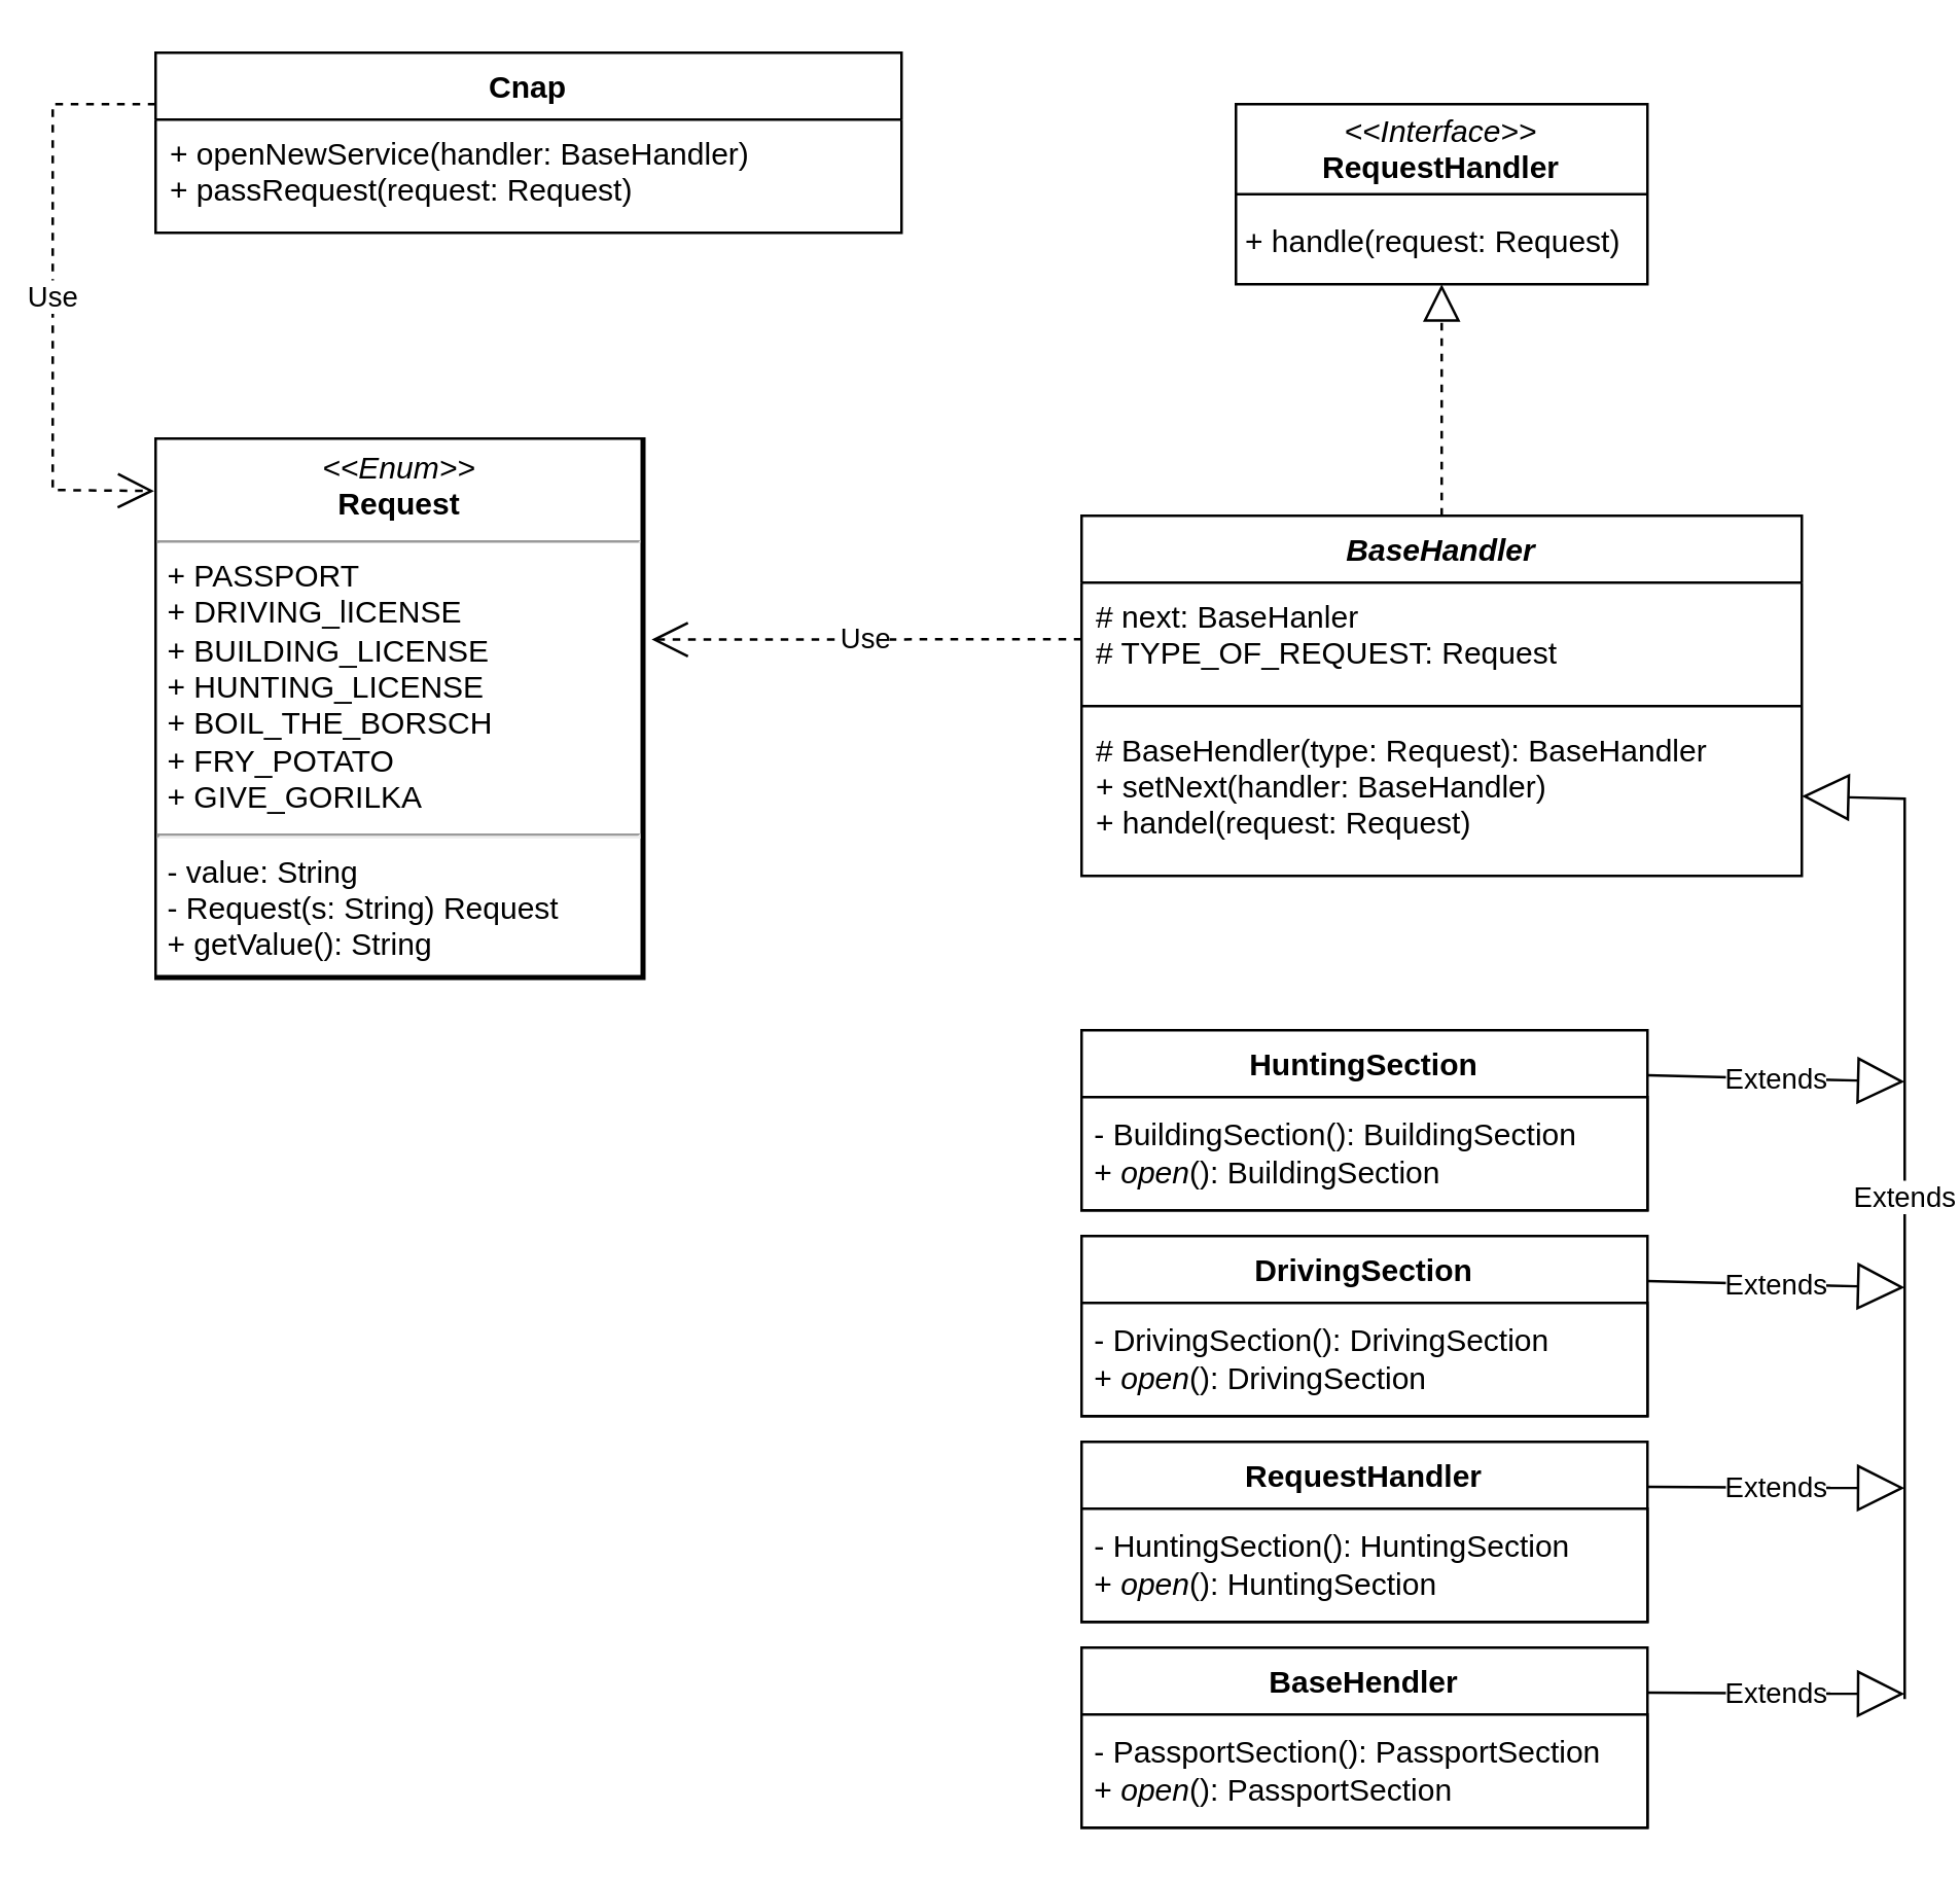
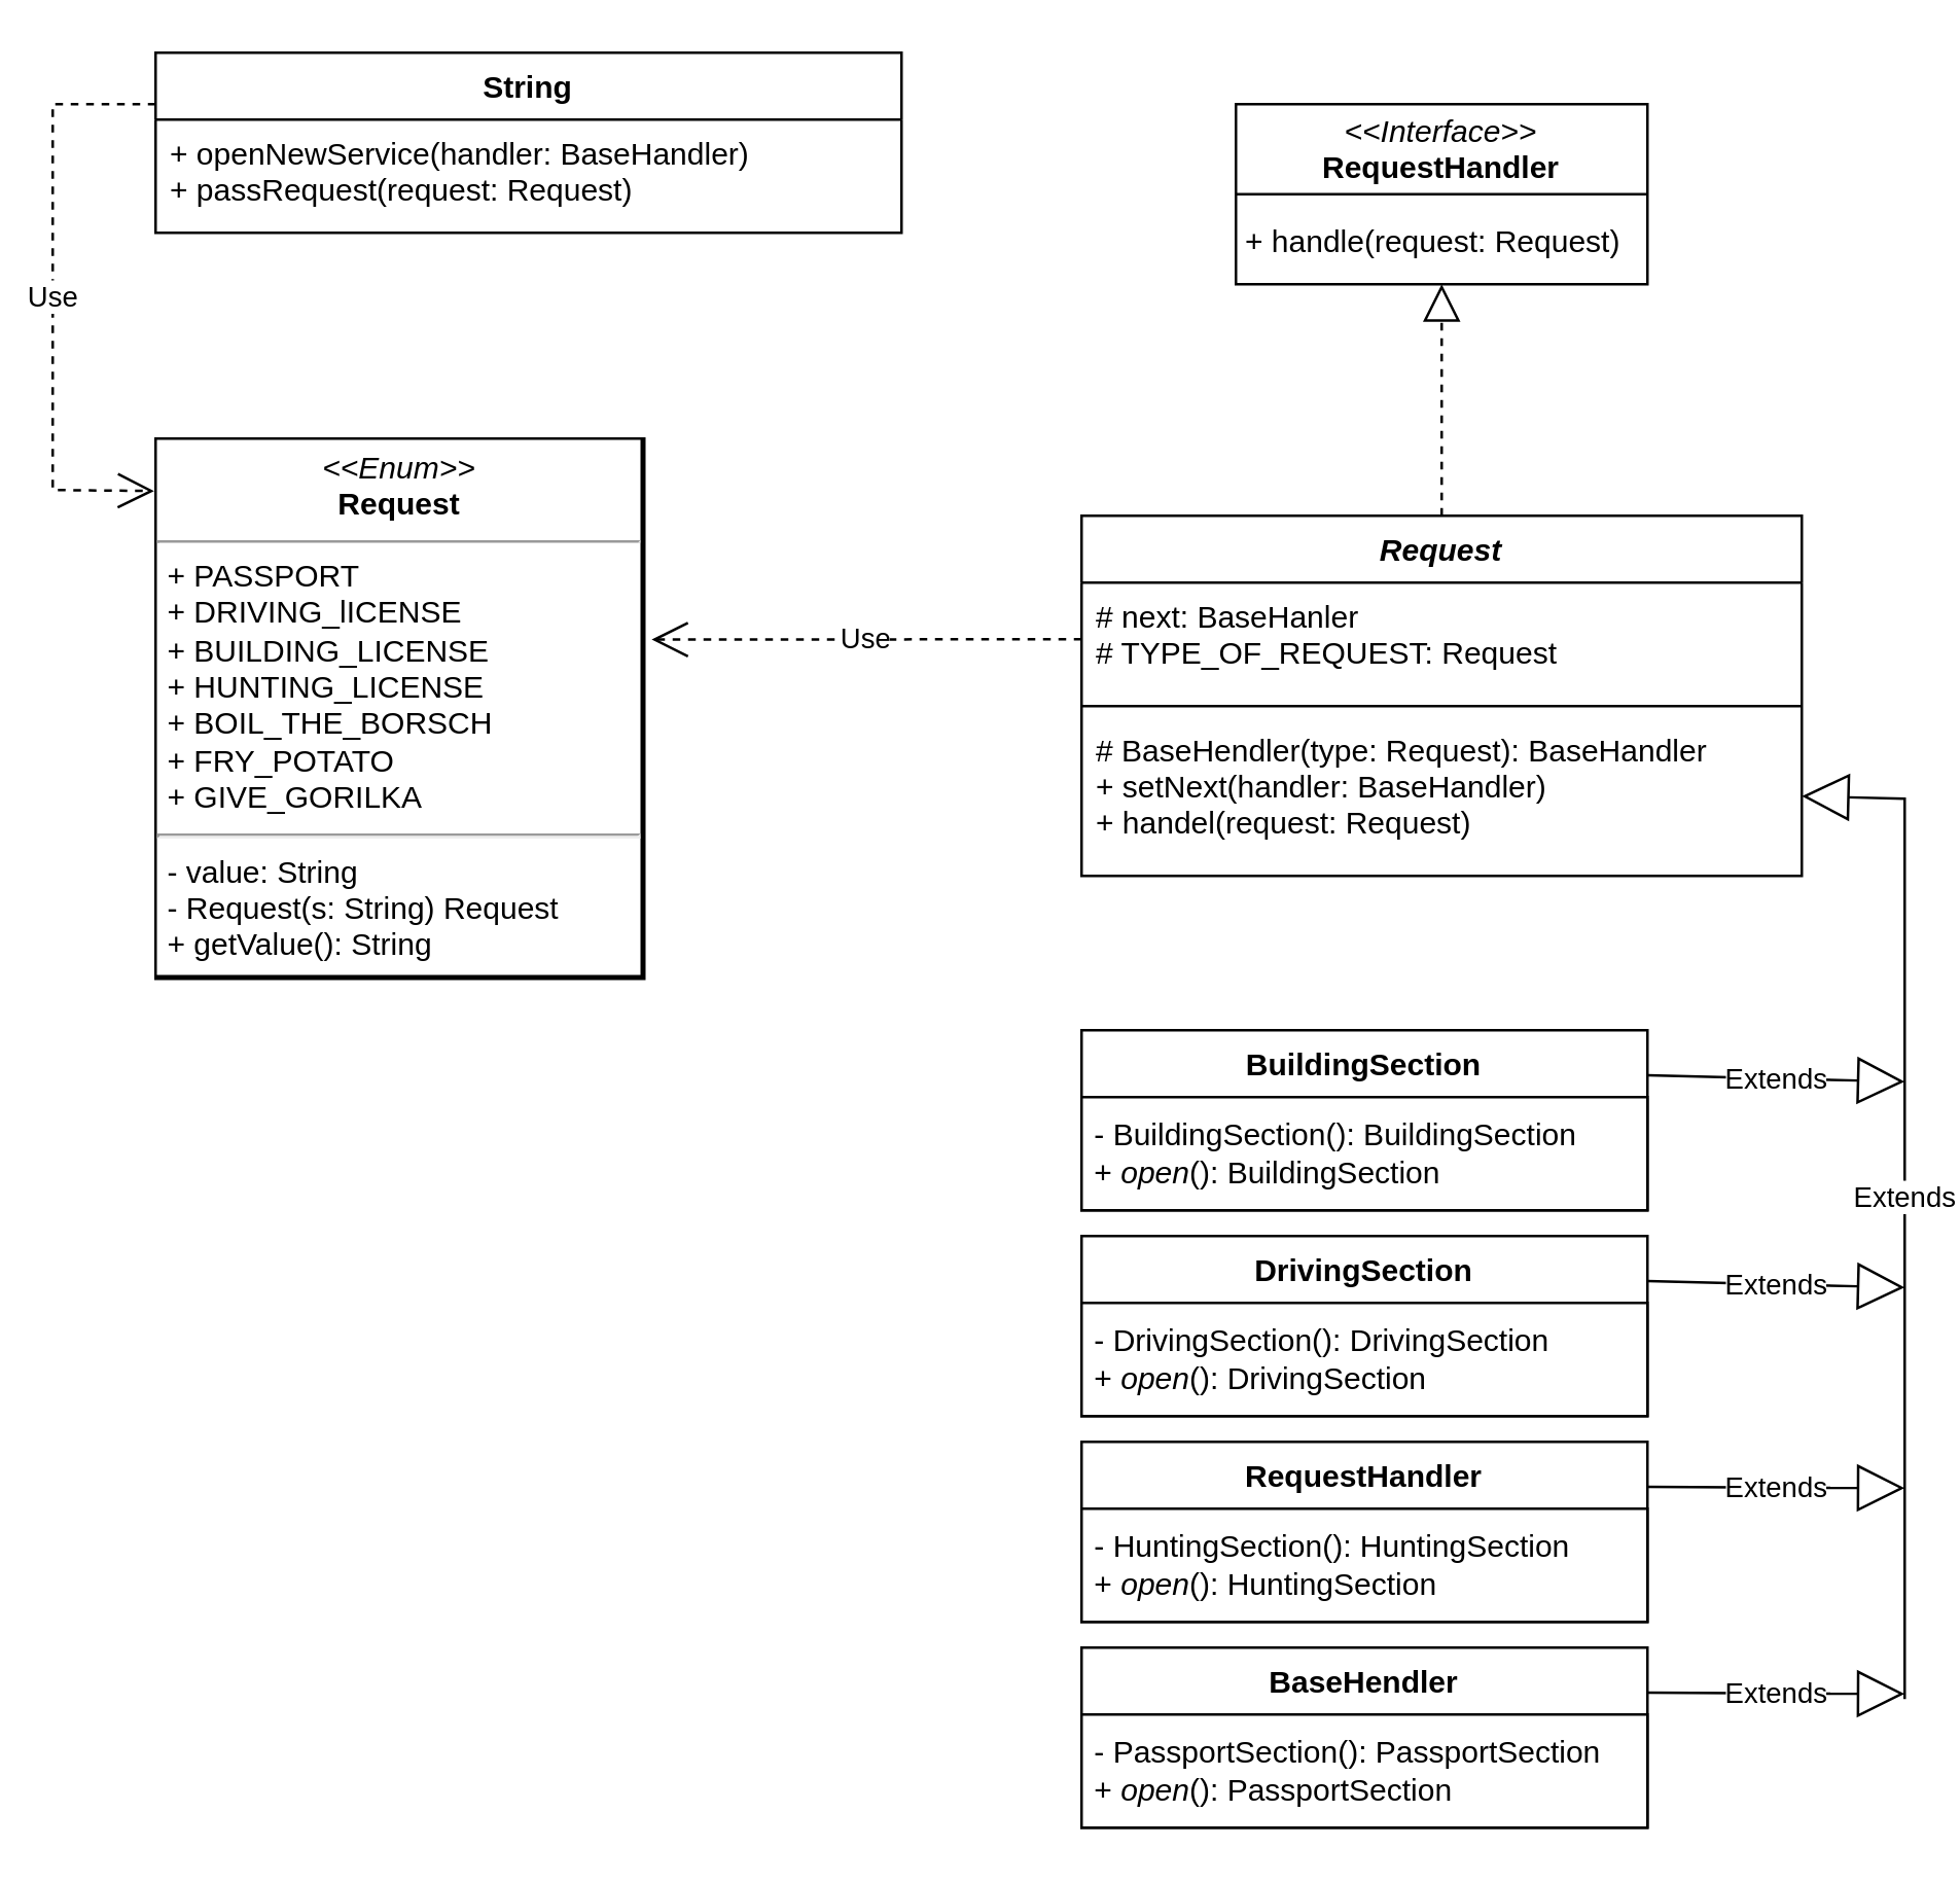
- <mxCell id="22" value="Cnap" style="swimlane;fontStyle=1;align=center;verticalAlign=top;childLayout=stackLayout;horizontal=1;startSize=26;horizontalStack=0;resizeParent=1;resizeParentMax=0;resizeLast=0;collapsible=1;marginBottom=0;labelBackgroundColor=default;labelBorderColor=none;fontColor=default;html=0;" vertex="1" parent="1"><mxGeometry x="60" y="20" width="290" height="70" as="geometry" /></mxCell>
+ <mxCell id="22" value="String" style="swimlane;fontStyle=1;align=center;verticalAlign=top;childLayout=stackLayout;horizontal=1;startSize=26;horizontalStack=0;resizeParent=1;resizeParentMax=0;resizeLast=0;collapsible=1;marginBottom=0;labelBackgroundColor=default;labelBorderColor=none;fontColor=default;html=0;" vertex="1" parent="1"><mxGeometry x="60" y="20" width="290" height="70" as="geometry" /></mxCell>
- <mxCell id="4" value="BaseHandler" style="swimlane;fontStyle=3;align=center;verticalAlign=top;childLayout=stackLayout;horizontal=1;startSize=26;horizontalStack=0;resizeParent=1;resizeParentMax=0;resizeLast=0;collapsible=1;marginBottom=0;" parent="1" vertex="1"><mxGeometry x="420" y="200" width="280" height="140" as="geometry" /></mxCell>
+ <mxCell id="4" value="Request" style="swimlane;fontStyle=3;align=center;verticalAlign=top;childLayout=stackLayout;horizontal=1;startSize=26;horizontalStack=0;resizeParent=1;resizeParentMax=0;resizeLast=0;collapsible=1;marginBottom=0;" parent="1" vertex="1"><mxGeometry x="420" y="200" width="280" height="140" as="geometry" /></mxCell>
- <mxCell id="9" value="HuntingSection" style="swimlane;fontStyle=1;align=center;verticalAlign=top;childLayout=stackLayout;horizontal=1;startSize=26;horizontalStack=0;resizeParent=1;resizeParentMax=0;resizeLast=0;collapsible=1;marginBottom=0;textDirection=ltr;fontColor=default;labelBackgroundColor=none;labelBorderColor=none;whiteSpace=wrap;html=1;" parent="1" vertex="1"><mxGeometry x="420" y="400" width="220" height="70" as="geometry" /></mxCell>
+ <mxCell id="9" value="BuildingSection" style="swimlane;fontStyle=1;align=center;verticalAlign=top;childLayout=stackLayout;horizontal=1;startSize=26;horizontalStack=0;resizeParent=1;resizeParentMax=0;resizeLast=0;collapsible=1;marginBottom=0;textDirection=ltr;fontColor=default;labelBackgroundColor=none;labelBorderColor=none;whiteSpace=wrap;html=1;" parent="1" vertex="1"><mxGeometry x="420" y="400" width="220" height="70" as="geometry" /></mxCell>
